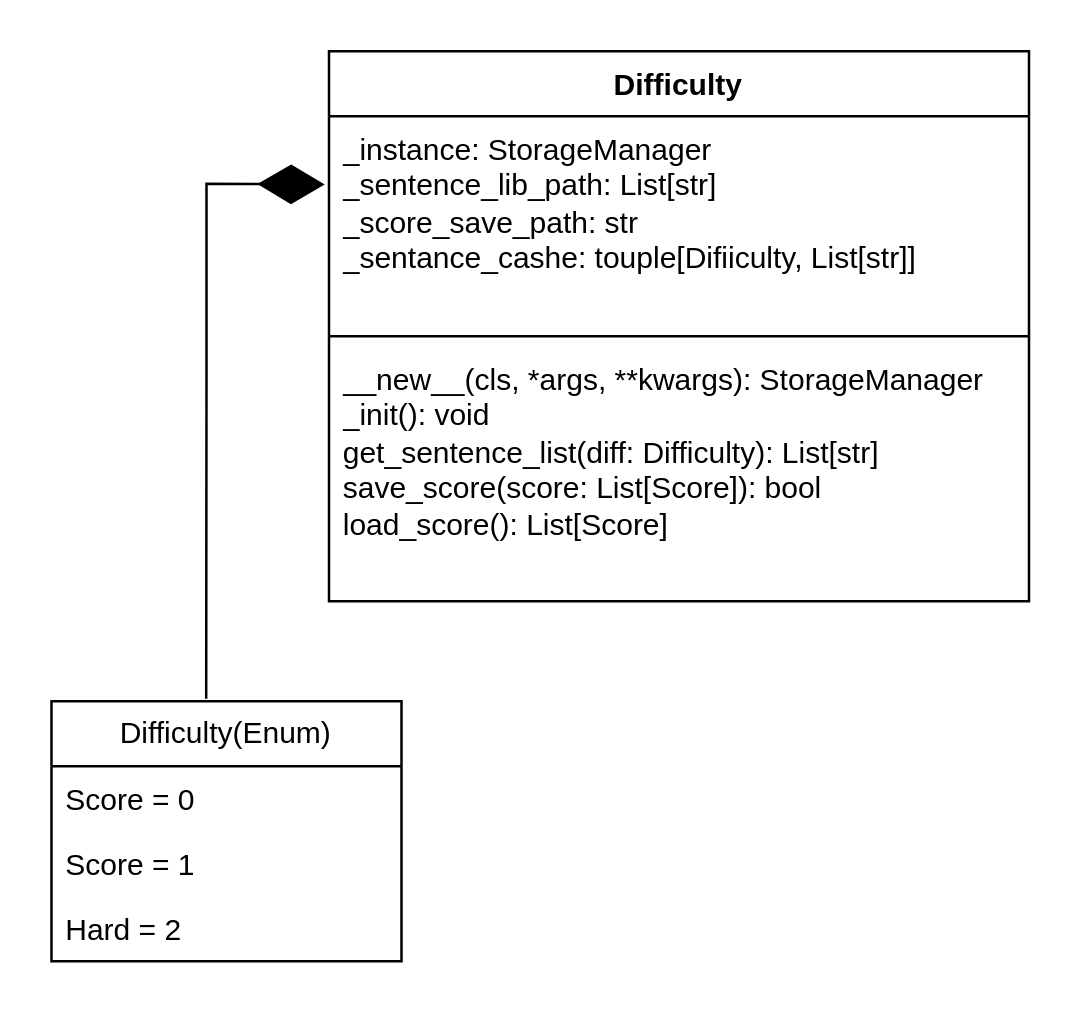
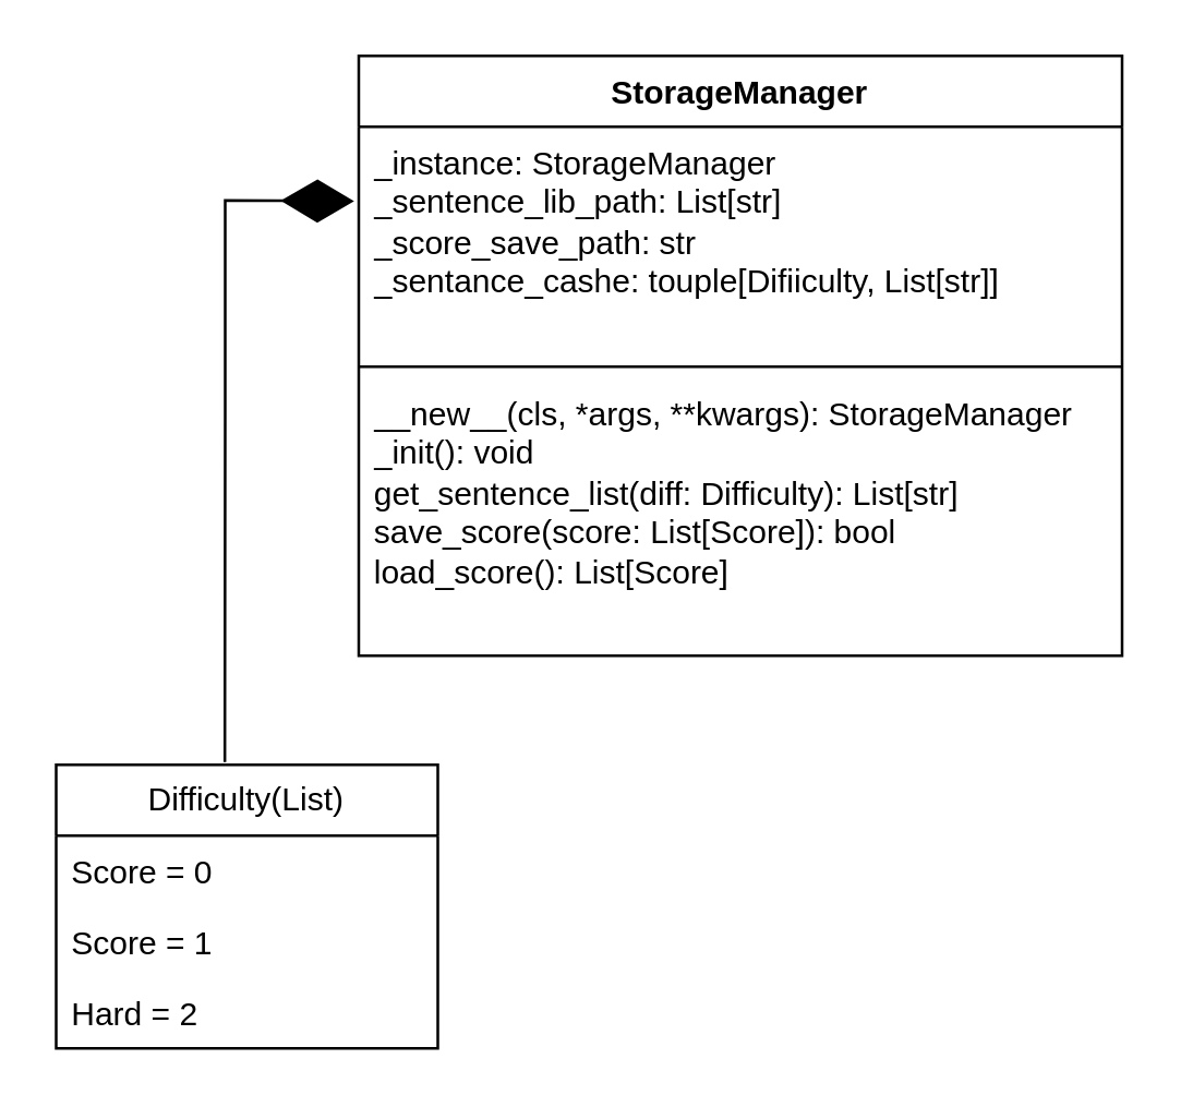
- <mxCell id="2" value="Difficulty" style="swimlane;fontStyle=1;align=center;verticalAlign=top;childLayout=stackLayout;horizontal=1;startSize=26;horizontalStack=0;resizeParent=1;resizeParentMax=0;resizeLast=0;collapsible=1;marginBottom=0;whiteSpace=wrap;html=1;" vertex="1" parent="1"><mxGeometry x="131" y="20" width="280" height="220" as="geometry"><mxRectangle x="440" y="300" width="100" height="30" as="alternateBounds" /></mxGeometry></mxCell>
+ <mxCell id="2" value="StorageManager" style="swimlane;fontStyle=1;align=center;verticalAlign=top;childLayout=stackLayout;horizontal=1;startSize=26;horizontalStack=0;resizeParent=1;resizeParentMax=0;resizeLast=0;collapsible=1;marginBottom=0;whiteSpace=wrap;html=1;" vertex="1" parent="1"><mxGeometry x="131" y="20" width="280" height="220" as="geometry"><mxRectangle x="440" y="300" width="100" height="30" as="alternateBounds" /></mxGeometry></mxCell>
- <mxCell id="6" value="Difficulty(Enum)" style="swimlane;fontStyle=0;childLayout=stackLayout;horizontal=1;startSize=26;fillColor=none;horizontalStack=0;resizeParent=1;resizeParentMax=0;resizeLast=0;collapsible=1;marginBottom=0;whiteSpace=wrap;html=1;" vertex="1" parent="1"><mxGeometry x="20" y="280" width="140" height="104" as="geometry" /></mxCell>
+ <mxCell id="6" value="Difficulty(List)" style="swimlane;fontStyle=0;childLayout=stackLayout;horizontal=1;startSize=26;fillColor=none;horizontalStack=0;resizeParent=1;resizeParentMax=0;resizeLast=0;collapsible=1;marginBottom=0;whiteSpace=wrap;html=1;" vertex="1" parent="1"><mxGeometry x="20" y="280" width="140" height="104" as="geometry" /></mxCell>
